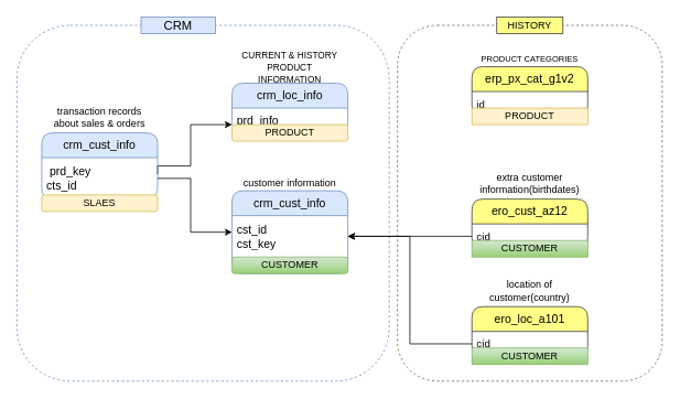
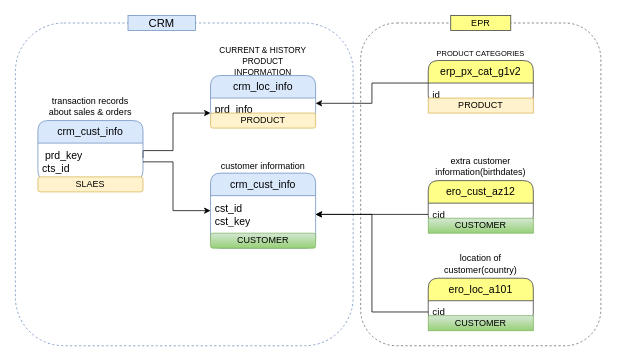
- <mxCell id="27" value="HISTORY" style="rounded=0;whiteSpace=wrap;html=1;fillColor=#ffff88;strokeColor=#36393d;" parent="1" vertex="1"><mxGeometry x="600" y="20" width="80" height="20" as="geometry" /></mxCell>
+ <mxCell id="27" value="EPR" style="rounded=0;whiteSpace=wrap;html=1;fillColor=#ffff88;strokeColor=#36393d;" parent="1" vertex="1"><mxGeometry x="600" y="20" width="80" height="20" as="geometry" /></mxCell>
+ <mxCell id="23" style="edgeStyle=orthogonalEdgeStyle;rounded=0;orthogonalLoop=1;jettySize=auto;html=1;entryX=1;entryY=0.233;entryDx=0;entryDy=0;entryPerimeter=0;" parent="1" source="12" target="7" edge="1"><mxGeometry relative="1" as="geometry" /></mxCell>
